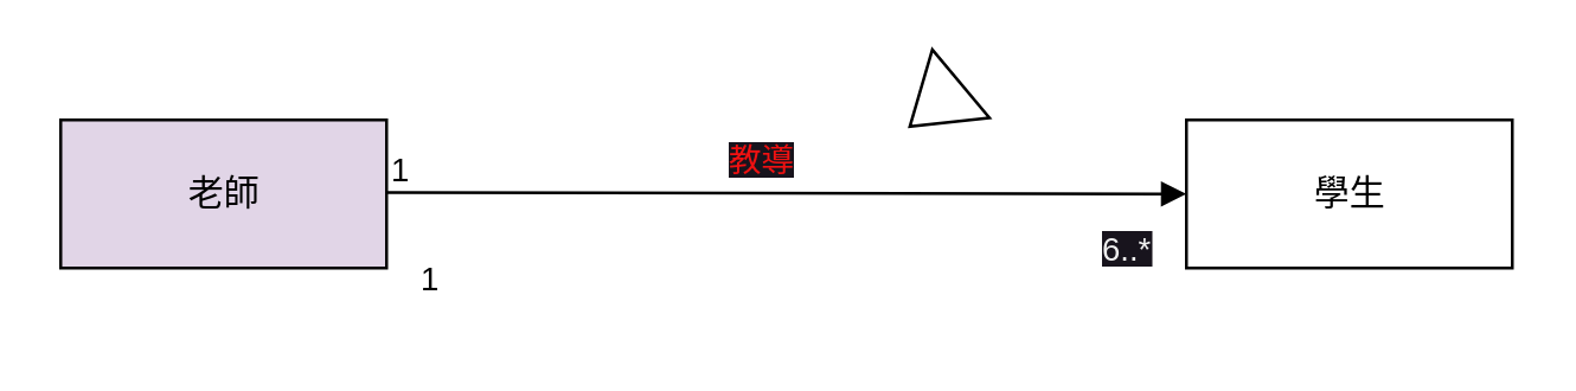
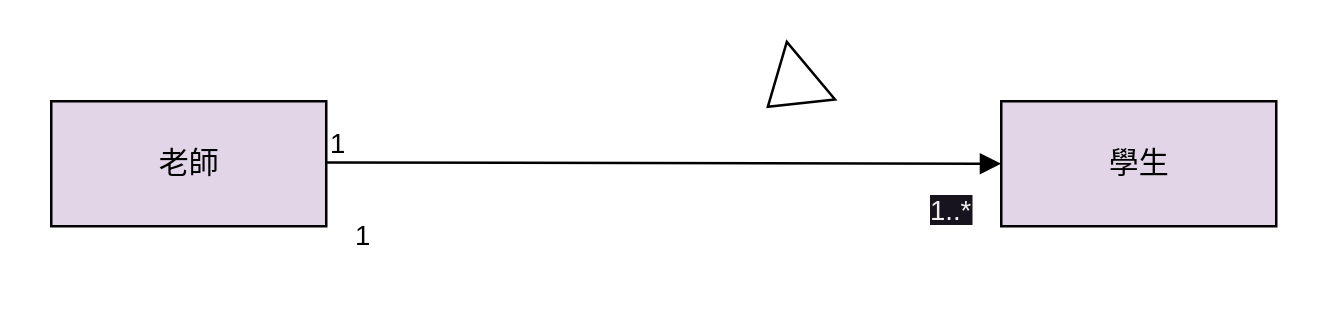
- <mxCell id="7" value="&lt;span style=&quot;font-size: 11px; background-color: rgb(24, 20, 29);&quot;&gt;教導&lt;br&gt;&lt;br&gt;&lt;/span&gt;" style="text;whiteSpace=wrap;html=1;fillColor=none;fontColor=#F01111;" vertex="1" parent="1"><mxGeometry x="244" y="40" width="60" height="40" as="geometry" /></mxCell>
- <mxCell id="3" value="學生" style="html=1;" vertex="1" parent="1"><mxGeometry x="400" y="40" width="110" height="50" as="geometry" /></mxCell>
+ <mxCell id="3" value="學生" style="html=1;fillColor=#e1d5e7;" vertex="1" parent="1"><mxGeometry x="400" y="40" width="110" height="50" as="geometry" /></mxCell>
- <mxCell id="6" value="&lt;span style=&quot;color: rgb(240, 240, 240); font-family: Helvetica; font-size: 11px; font-style: normal; font-variant-ligatures: normal; font-variant-caps: normal; font-weight: 400; letter-spacing: normal; orphans: 2; text-align: left; text-indent: 0px; text-transform: none; widows: 2; word-spacing: 0px; -webkit-text-stroke-width: 0px; background-color: rgb(24, 20, 29); text-decoration-thickness: initial; text-decoration-style: initial; text-decoration-color: initial; float: none; display: inline !important;&quot;&gt;6..*&lt;br&gt;&lt;br&gt;&lt;/span&gt;" style="text;whiteSpace=wrap;html=1;" vertex="1" parent="1"><mxGeometry x="370" y="70" width="60" height="40" as="geometry" /></mxCell>
+ <mxCell id="6" value="&lt;span style=&quot;color: rgb(240, 240, 240); font-family: Helvetica; font-size: 11px; font-style: normal; font-variant-ligatures: normal; font-variant-caps: normal; font-weight: 400; letter-spacing: normal; orphans: 2; text-align: left; text-indent: 0px; text-transform: none; widows: 2; word-spacing: 0px; -webkit-text-stroke-width: 0px; background-color: rgb(24, 20, 29); text-decoration-thickness: initial; text-decoration-style: initial; text-decoration-color: initial; float: none; display: inline !important;&quot;&gt;1..*&lt;br&gt;&lt;br&gt;&lt;/span&gt;" style="text;whiteSpace=wrap;html=1;" vertex="1" parent="1"><mxGeometry x="370" y="70" width="60" height="40" as="geometry" /></mxCell>
